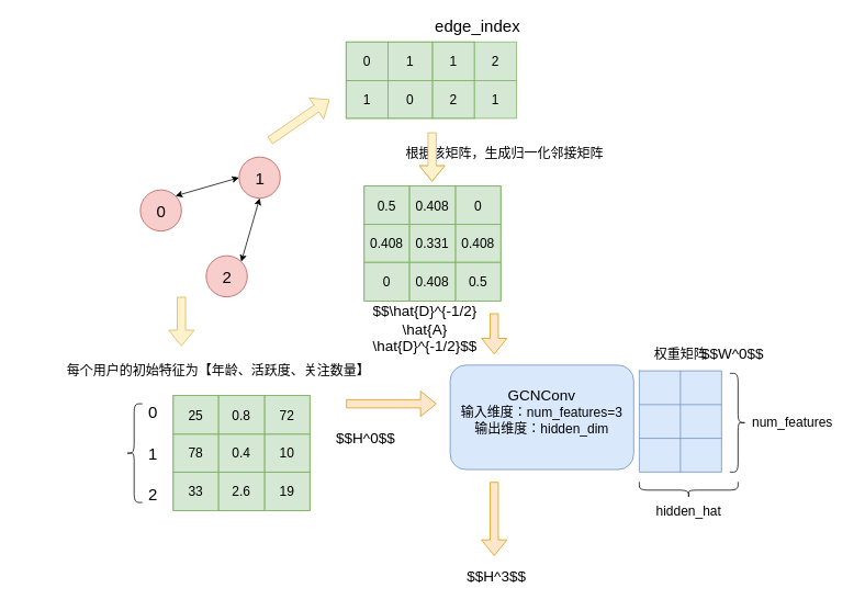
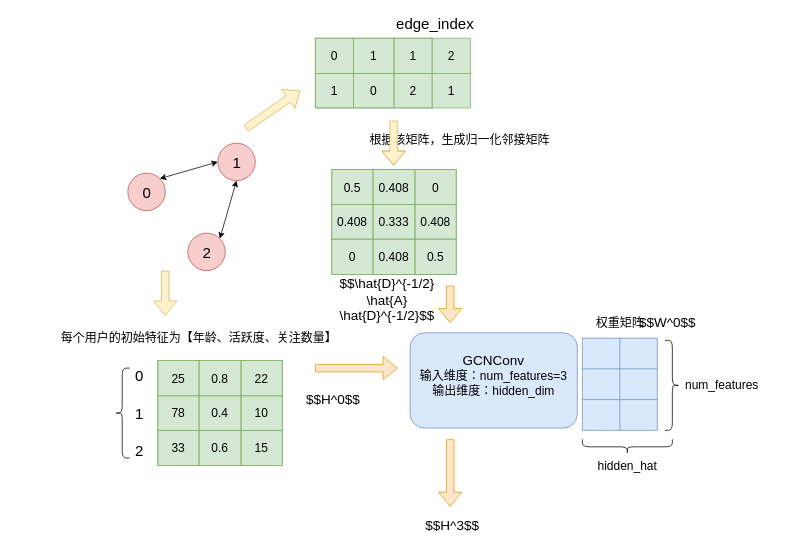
- <mxCell id="75" value="&lt;font style=&quot;font-size: 16px;&quot;&gt;0.331&lt;/font&gt;" style="connectable=0;recursiveResize=0;strokeColor=inherit;fillColor=none;align=center;whiteSpace=wrap;html=1;" vertex="1" parent="73"><mxGeometry x="55" width="56" height="46" as="geometry"><mxRectangle width="56" height="46" as="alternateBounds" /></mxGeometry></mxCell>
+ <mxCell id="75" value="&lt;font style=&quot;font-size: 16px;&quot;&gt;0.333&lt;/font&gt;" style="connectable=0;recursiveResize=0;strokeColor=inherit;fillColor=none;align=center;whiteSpace=wrap;html=1;" vertex="1" parent="73"><mxGeometry x="55" width="56" height="46" as="geometry"><mxRectangle width="56" height="46" as="alternateBounds" /></mxGeometry></mxCell>
- <mxCell id="25" value="&lt;font style=&quot;font-size: 16px;&quot;&gt;72&lt;/font&gt;" style="connectable=0;recursiveResize=0;strokeColor=inherit;fillColor=none;align=center;whiteSpace=wrap;html=1;" vertex="1" parent="22"><mxGeometry x="111" width="55" height="47" as="geometry"><mxRectangle width="55" height="47" as="alternateBounds" /></mxGeometry></mxCell>
+ <mxCell id="25" value="&lt;font style=&quot;font-size: 16px;&quot;&gt;22&lt;/font&gt;" style="connectable=0;recursiveResize=0;strokeColor=inherit;fillColor=none;align=center;whiteSpace=wrap;html=1;" vertex="1" parent="22"><mxGeometry x="111" width="55" height="47" as="geometry"><mxRectangle width="55" height="47" as="alternateBounds" /></mxGeometry></mxCell>
- <mxCell id="32" value="&lt;font style=&quot;font-size: 16px;&quot;&gt;2.6&lt;/font&gt;" style="connectable=0;recursiveResize=0;strokeColor=inherit;fillColor=none;align=center;whiteSpace=wrap;html=1;" vertex="1" parent="30"><mxGeometry x="55" width="56" height="47" as="geometry"><mxRectangle width="56" height="47" as="alternateBounds" /></mxGeometry></mxCell>
+ <mxCell id="32" value="&lt;font style=&quot;font-size: 16px;&quot;&gt;0.6&lt;/font&gt;" style="connectable=0;recursiveResize=0;strokeColor=inherit;fillColor=none;align=center;whiteSpace=wrap;html=1;" vertex="1" parent="30"><mxGeometry x="55" width="56" height="47" as="geometry"><mxRectangle width="56" height="47" as="alternateBounds" /></mxGeometry></mxCell>
- <mxCell id="33" value="&lt;font style=&quot;font-size: 16px;&quot;&gt;19&lt;/font&gt;" style="connectable=0;recursiveResize=0;strokeColor=inherit;fillColor=none;align=center;whiteSpace=wrap;html=1;" vertex="1" parent="30"><mxGeometry x="111" width="55" height="47" as="geometry"><mxRectangle width="55" height="47" as="alternateBounds" /></mxGeometry></mxCell>
+ <mxCell id="33" value="&lt;font style=&quot;font-size: 16px;&quot;&gt;15&lt;/font&gt;" style="connectable=0;recursiveResize=0;strokeColor=inherit;fillColor=none;align=center;whiteSpace=wrap;html=1;" vertex="1" parent="30"><mxGeometry x="111" width="55" height="47" as="geometry"><mxRectangle width="55" height="47" as="alternateBounds" /></mxGeometry></mxCell>
